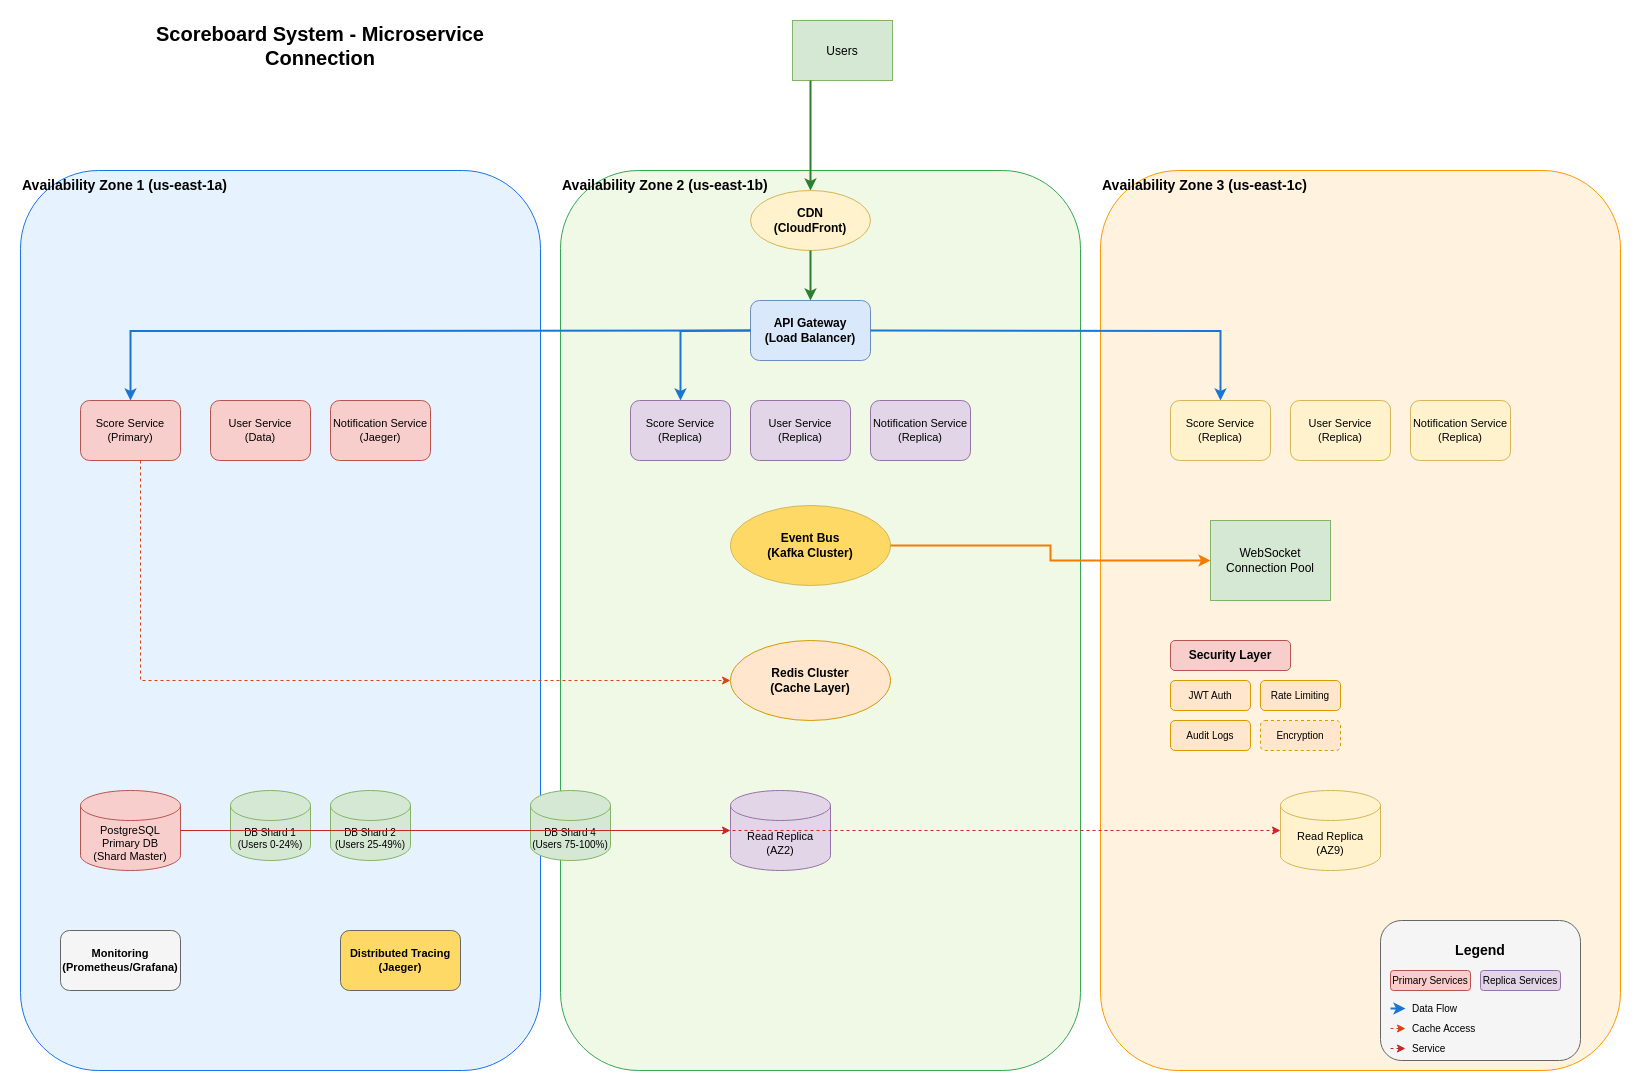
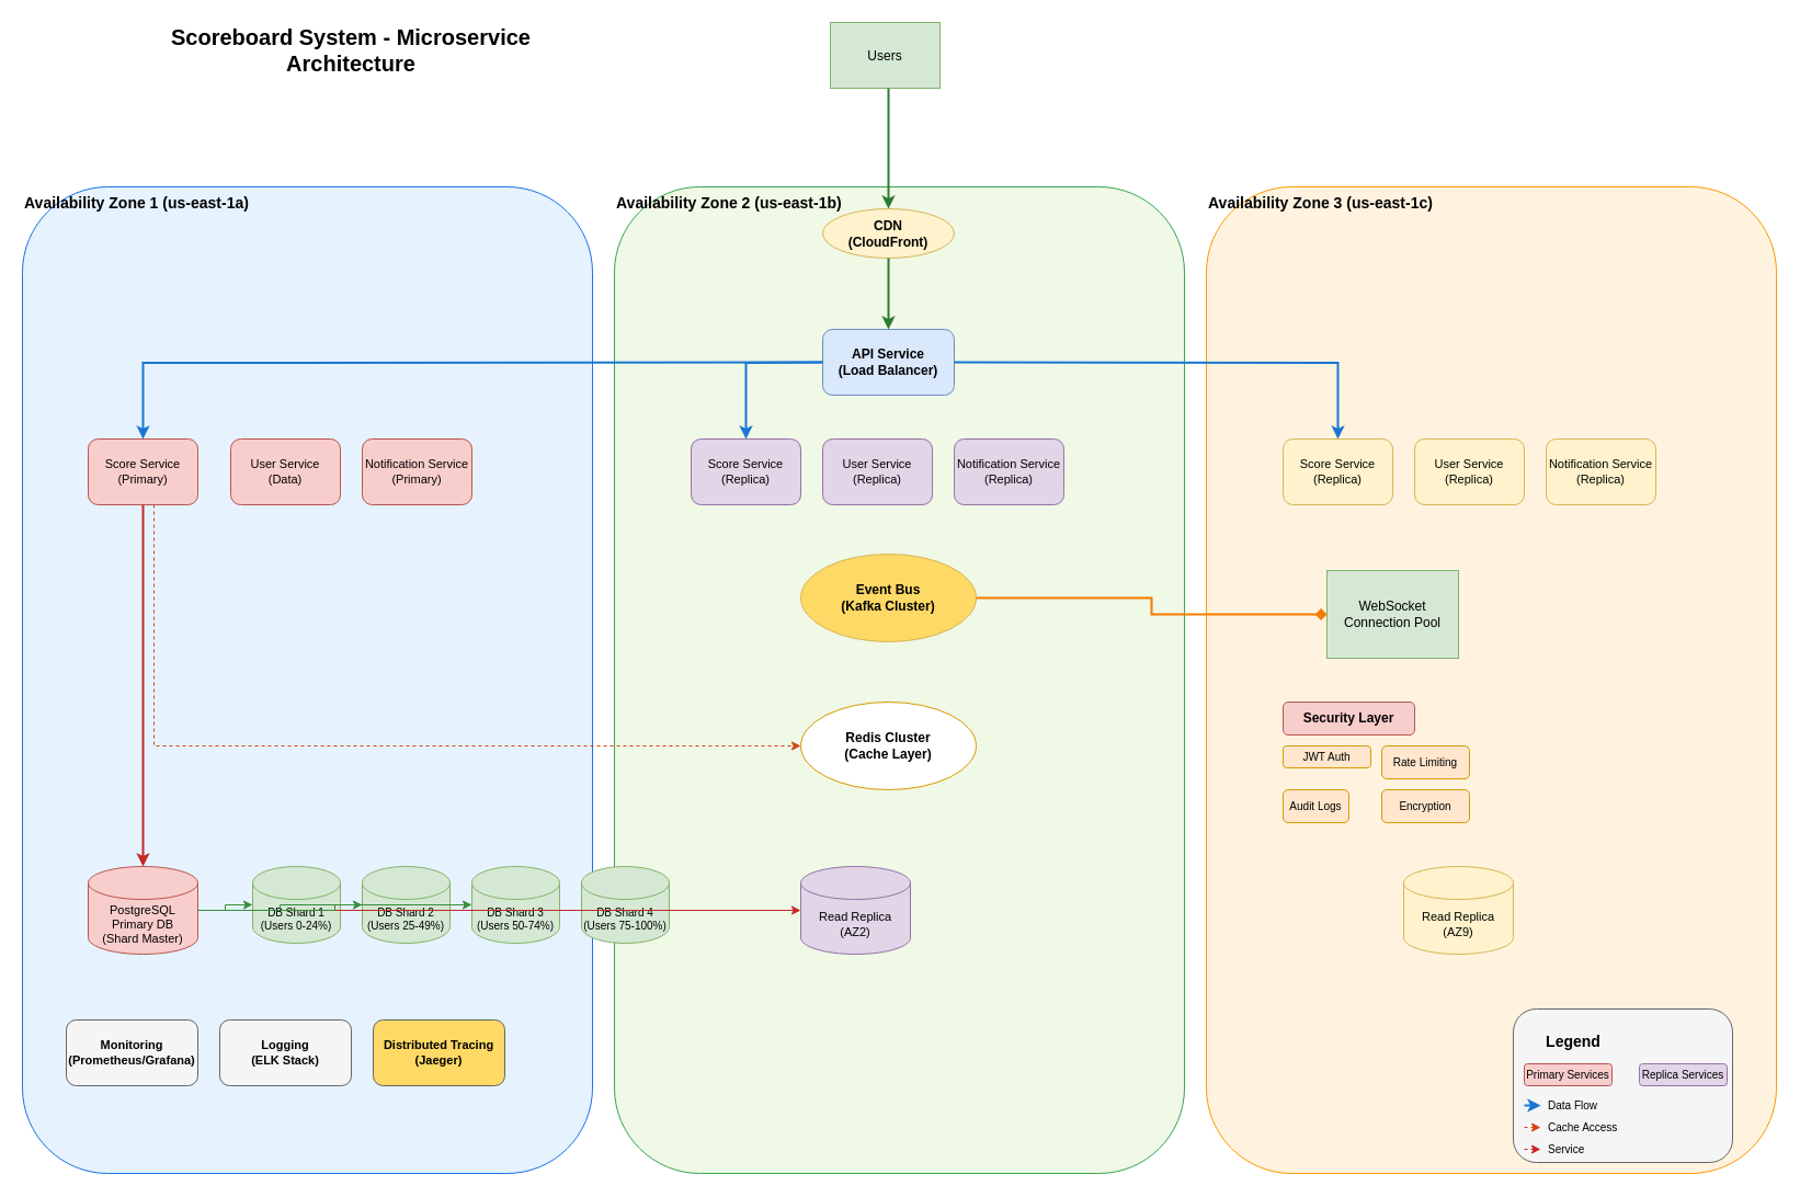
- <mxCell id="2" value="Scoreboard System - Microservice Connection" style="text;html=1;strokeColor=none;fillColor=none;align=center;verticalAlign=middle;whiteSpace=wrap;rounded=0;fontSize=20;fontStyle=1;" parent="1" vertex="1"><mxGeometry x="120" y="30" width="400" height="30" as="geometry" /></mxCell>
+ <mxCell id="2" value="Scoreboard System - Microservice Architecture" style="text;html=1;strokeColor=none;fillColor=none;align=center;verticalAlign=middle;whiteSpace=wrap;rounded=0;fontSize=20;fontStyle=1;" parent="1" vertex="1"><mxGeometry x="120" y="30" width="400" height="30" as="geometry" /></mxCell>
- <mxCell id="6" value="Users" style="shape=mxgraph.network.users;fillColor=#d5e8d4;strokeColor=#82b366;fontSize=12;" parent="1" vertex="1"><mxGeometry x="792" y="20" width="100" height="60" as="geometry" /></mxCell>
+ <mxCell id="6" value="Users" style="shape=mxgraph.network.users;fillColor=#d5e8d4;strokeColor=#82b366;fontSize=12;" parent="1" vertex="1"><mxGeometry x="757" y="20" width="100" height="60" as="geometry" /></mxCell>
- <mxCell id="7" value="CDN&#10;(CloudFront)" style="ellipse;whiteSpace=wrap;html=1;fillColor=#fff2cc;strokeColor=#d6b656;fontSize=12;fontStyle=1;" parent="1" vertex="1"><mxGeometry x="750" y="190" width="120" height="60" as="geometry" /></mxCell>
+ <mxCell id="7" value="CDN&#10;(CloudFront)" style="ellipse;whiteSpace=wrap;html=1;fillColor=#fff2cc;strokeColor=#d6b656;fontSize=12;fontStyle=1;" parent="1" vertex="1"><mxGeometry x="750" y="190" width="120" height="45" as="geometry" /></mxCell>
- <mxCell id="8" value="API Gateway&#10;(Load Balancer)" style="rounded=1;whiteSpace=wrap;html=1;fillColor=#dae8fc;strokeColor=#6c8ebf;fontSize=12;fontStyle=1;" parent="1" vertex="1"><mxGeometry x="750" y="300" width="120" height="60" as="geometry" /></mxCell>
+ <mxCell id="8" value="API Service&#10;(Load Balancer)" style="rounded=1;whiteSpace=wrap;html=1;fillColor=#dae8fc;strokeColor=#6c8ebf;fontSize=12;fontStyle=1;" parent="1" vertex="1"><mxGeometry x="750" y="300" width="120" height="60" as="geometry" /></mxCell>
- <mxCell id="11" value="Notification Service&#10;(Jaeger)" style="rounded=1;whiteSpace=wrap;html=1;fillColor=#f8cecc;strokeColor=#b85450;fontSize=11;" parent="1" vertex="1"><mxGeometry x="330" y="400" width="100" height="60" as="geometry" /></mxCell>
+ <mxCell id="11" value="Notification Service&#10;(Primary)" style="rounded=1;whiteSpace=wrap;html=1;fillColor=#f8cecc;strokeColor=#b85450;fontSize=11;" parent="1" vertex="1"><mxGeometry x="330" y="400" width="100" height="60" as="geometry" /></mxCell>
- <mxCell id="41" style="edgeStyle=orthogonalEdgeStyle;rounded=0;orthogonalLoop=1;jettySize=auto;html=1;strokeWidth=2;strokeColor=#F57C00;" parent="1" source="18" target="27" edge="1"><mxGeometry relative="1" as="geometry" /></mxCell>
+ <mxCell id="41" style="edgeStyle=orthogonalEdgeStyle;rounded=0;orthogonalLoop=1;jettySize=auto;html=1;strokeWidth=2;strokeColor=#F57C00;endArrow=diamond;" parent="1" source="18" target="27" edge="1"><mxGeometry relative="1" as="geometry" /></mxCell>
+ <mxCell id="43" style="edgeStyle=orthogonalEdgeStyle;rounded=0;orthogonalLoop=1;jettySize=auto;html=1;strokeWidth=2;strokeColor=#C62828;entryX=0.5;entryY=0;entryDx=0;entryDy=0;entryPerimeter=0;" parent="1" source="9" target="20" edge="1"><mxGeometry relative="1" as="geometry"><mxPoint x="160.091" y="800" as="targetPoint" /><Array as="points"><mxPoint x="130" y="570" /><mxPoint x="130" y="570" /></Array></mxGeometry></mxCell>
- <mxCell id="19" value="Redis Cluster&#10;(Cache Layer)" style="ellipse;whiteSpace=wrap;html=1;fillColor=#ffe6cc;strokeColor=#d79b00;fontSize=12;fontStyle=1;" parent="1" vertex="1"><mxGeometry x="730" y="640" width="160" height="80" as="geometry" /></mxCell>
+ <mxCell id="19" value="Redis Cluster&#10;(Cache Layer)" style="ellipse;whiteSpace=wrap;html=1;fillColor=#ffffff;strokeColor=#d79b00;fontSize=12;fontStyle=1;" parent="1" vertex="1"><mxGeometry x="730" y="640" width="160" height="80" as="geometry" /></mxCell>
- <mxCell id="32" value="JWT Auth" style="rounded=1;whiteSpace=wrap;html=1;fillColor=#ffe6cc;strokeColor=#d79b00;fontSize=10;" parent="1" vertex="1"><mxGeometry x="1170" y="680" width="80" height="30" as="geometry" /></mxCell>
+ <mxCell id="32" value="JWT Auth" style="rounded=1;whiteSpace=wrap;html=1;fillColor=#ffe6cc;strokeColor=#d79b00;fontSize=10;" parent="1" vertex="1"><mxGeometry x="1170" y="680" width="80" height="20" as="geometry" /></mxCell>
- <mxCell id="34" value="Audit Logs" style="rounded=1;whiteSpace=wrap;html=1;fillColor=#ffe6cc;strokeColor=#d79b00;fontSize=10;" parent="1" vertex="1"><mxGeometry x="1170" y="720" width="80" height="30" as="geometry" /></mxCell>
+ <mxCell id="34" value="Audit Logs" style="rounded=1;whiteSpace=wrap;html=1;fillColor=#ffe6cc;strokeColor=#d79b00;fontSize=10;" parent="1" vertex="1"><mxGeometry x="1170" y="720" width="60" height="30" as="geometry" /></mxCell>
- <mxCell id="35" value="Encryption" style="rounded=1;whiteSpace=wrap;html=1;fillColor=#ffe6cc;strokeColor=#d79b00;fontSize=10;dashed=1;" parent="1" vertex="1"><mxGeometry x="1260" y="720" width="80" height="30" as="geometry" /></mxCell>
+ <mxCell id="35" value="Encryption" style="rounded=1;whiteSpace=wrap;html=1;fillColor=#ffe6cc;strokeColor=#d79b00;fontSize=10;" parent="1" vertex="1"><mxGeometry x="1260" y="720" width="80" height="30" as="geometry" /></mxCell>
+ <mxCell id="46" style="edgeStyle=orthogonalEdgeStyle;rounded=0;orthogonalLoop=1;jettySize=auto;html=1;strokeWidth=1;strokeColor=#388E3C;" parent="1" source="20" target="21" edge="1"><mxGeometry relative="1" as="geometry" /></mxCell>
+ <mxCell id="47" style="edgeStyle=orthogonalEdgeStyle;rounded=0;orthogonalLoop=1;jettySize=auto;html=1;strokeWidth=1;strokeColor=#388E3C;" parent="1" source="20" target="22" edge="1"><mxGeometry relative="1" as="geometry" /></mxCell>
+ <mxCell id="48" style="edgeStyle=orthogonalEdgeStyle;rounded=0;orthogonalLoop=1;jettySize=auto;html=1;strokeWidth=1;strokeColor=#388E3C;" parent="1" source="20" target="23" edge="1"><mxGeometry relative="1" as="geometry" /></mxCell>
+ <mxCell id="23" value="DB Shard 3&#10;(Users 50-74%)" style="shape=cylinder3;whiteSpace=wrap;html=1;boundedLbl=1;backgroundOutline=1;size=15;fillColor=#d5e8d4;strokeColor=#82b366;fontSize=10;" parent="1" vertex="1"><mxGeometry x="430" y="790" width="80" height="70" as="geometry" /></mxCell>
- <mxCell id="45" style="edgeStyle=orthogonalEdgeStyle;rounded=0;orthogonalLoop=1;jettySize=auto;html=1;strokeWidth=1;strokeColor=#C62828;dashed=1;" parent="1" source="20" target="26" edge="1"><mxGeometry relative="1" as="geometry" /></mxCell>
- <mxCell id="50" value="Legend" style="text;html=1;strokeColor=none;fillColor=none;align=center;verticalAlign=middle;whiteSpace=wrap;rounded=0;fontSize=14;fontStyle=1;" parent="1" vertex="1"><mxGeometry x="1430" y="940" width="100" height="20" as="geometry" /></mxCell>
+ <mxCell id="50" value="Legend" style="text;html=1;strokeColor=none;fillColor=none;align=center;verticalAlign=middle;whiteSpace=wrap;rounded=0;fontSize=14;fontStyle=1;" parent="1" vertex="1"><mxGeometry x="1385" y="940" width="100" height="20" as="geometry" /></mxCell>
+ <mxCell id="29" value="Logging&#10;(ELK Stack)" style="rounded=1;whiteSpace=wrap;html=1;fillColor=#f5f5f5;strokeColor=#666666;fontSize=11;fontStyle=1;" parent="1" vertex="1"><mxGeometry x="200" y="930" width="120" height="60" as="geometry" /></mxCell>
- <mxCell id="52" value="Replica Services" style="rounded=1;whiteSpace=wrap;html=1;fillColor=#e1d5e7;strokeColor=#9673a6;fontSize=10;" parent="1" vertex="1"><mxGeometry x="1480" y="970" width="80" height="20" as="geometry" /></mxCell>
+ <mxCell id="52" value="Replica Services" style="rounded=1;whiteSpace=wrap;html=1;fillColor=#e1d5e7;strokeColor=#9673a6;fontSize=10;" parent="1" vertex="1"><mxGeometry x="1495" y="970" width="80" height="20" as="geometry" /></mxCell>
